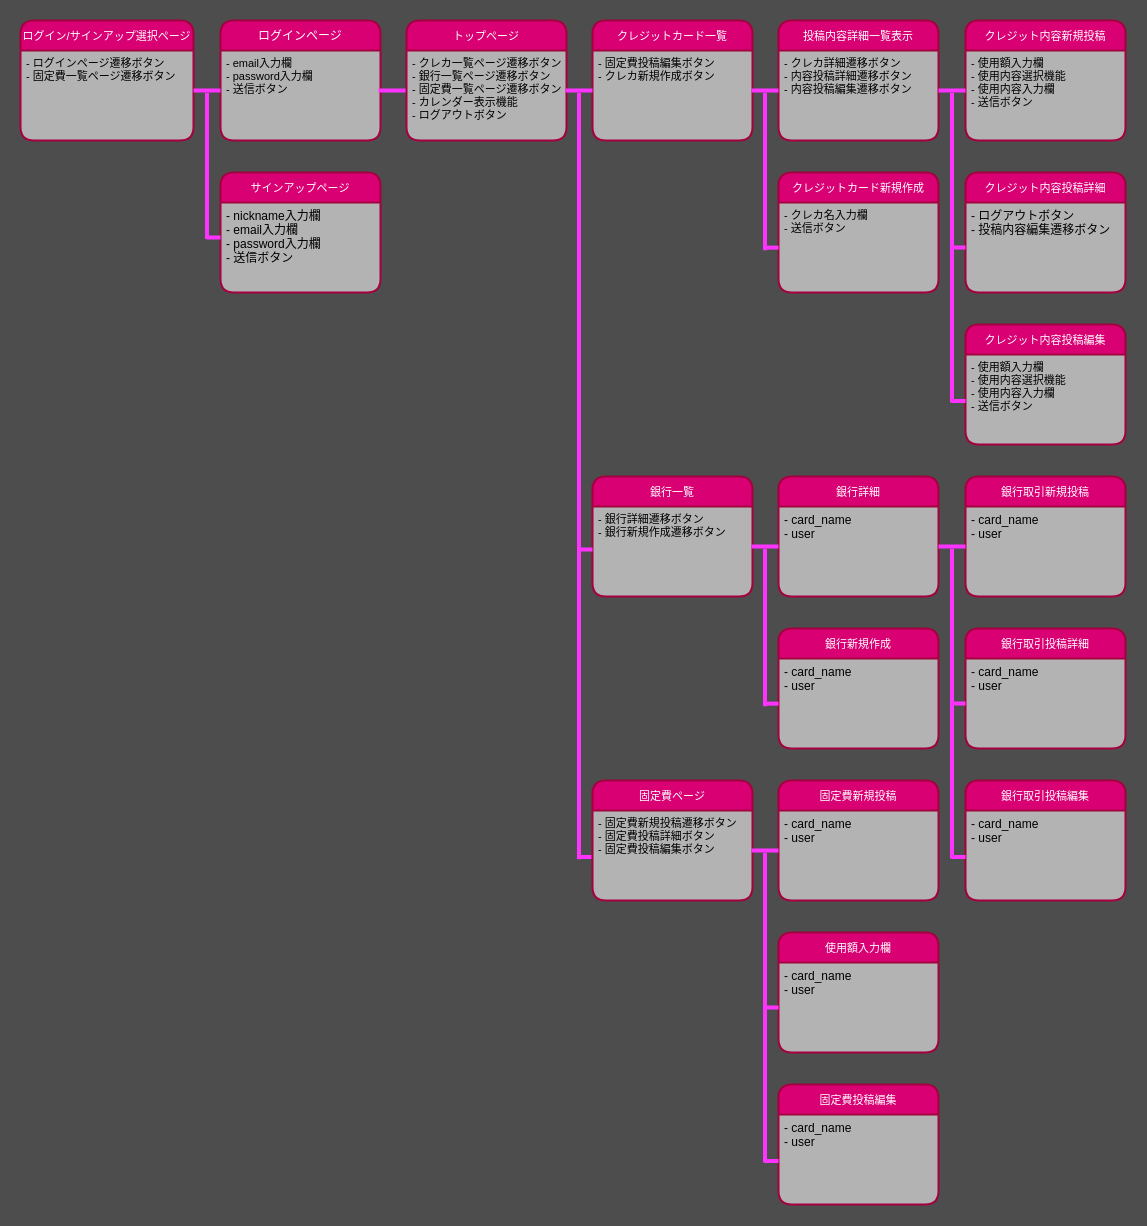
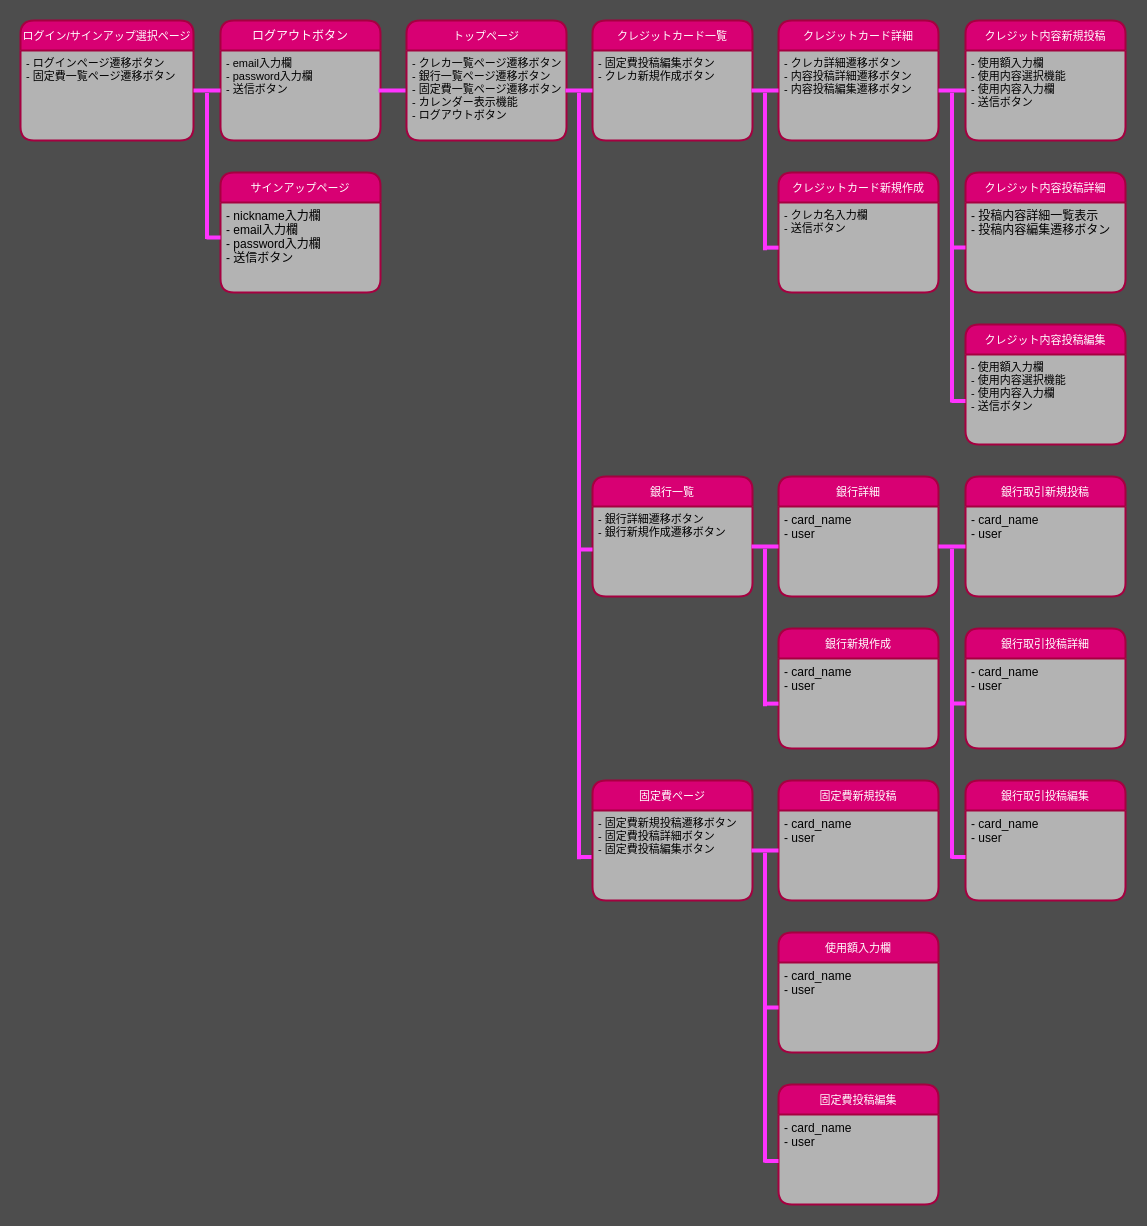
- <mxCell id="4" value="ログインページ" style="swimlane;childLayout=stackLayout;horizontal=1;startSize=30;horizontalStack=0;rounded=1;fontSize=12;fontStyle=0;strokeWidth=2;resizeParent=0;resizeLast=1;shadow=0;dashed=0;align=center;fillColor=#d80073;fontColor=#ffffff;strokeColor=#A50040;swimlaneFillColor=#B3B3B3;" parent="1" vertex="1"><mxGeometry x="220" y="20" width="160" height="120" as="geometry" /></mxCell>
+ <mxCell id="4" value="ログアウトボタン" style="swimlane;childLayout=stackLayout;horizontal=1;startSize=30;horizontalStack=0;rounded=1;fontSize=12;fontStyle=0;strokeWidth=2;resizeParent=0;resizeLast=1;shadow=0;dashed=0;align=center;fillColor=#d80073;fontColor=#ffffff;strokeColor=#A50040;swimlaneFillColor=#B3B3B3;" parent="1" vertex="1"><mxGeometry x="220" y="20" width="160" height="120" as="geometry" /></mxCell>
- <mxCell id="12" value="投稿内容詳細一覧表示" style="swimlane;childLayout=stackLayout;horizontal=1;startSize=30;horizontalStack=0;rounded=1;fontSize=11;fontStyle=0;strokeWidth=2;resizeParent=0;resizeLast=1;shadow=0;dashed=0;align=center;fillColor=#d80073;fontColor=#ffffff;strokeColor=#A50040;swimlaneFillColor=#B3B3B3;" parent="1" vertex="1"><mxGeometry x="778" y="20" width="160" height="120" as="geometry" /></mxCell>
+ <mxCell id="12" value="クレジットカード詳細" style="swimlane;childLayout=stackLayout;horizontal=1;startSize=30;horizontalStack=0;rounded=1;fontSize=11;fontStyle=0;strokeWidth=2;resizeParent=0;resizeLast=1;shadow=0;dashed=0;align=center;fillColor=#d80073;fontColor=#ffffff;strokeColor=#A50040;swimlaneFillColor=#B3B3B3;" parent="1" vertex="1"><mxGeometry x="778" y="20" width="160" height="120" as="geometry" /></mxCell>
- <mxCell id="34" value="- ログアウトボタン&#10;- 投稿内容編集遷移ボタン" style="align=left;strokeColor=none;fillColor=none;spacingLeft=4;fontSize=12;verticalAlign=top;resizable=0;rotatable=0;part=1;" vertex="1" parent="33"><mxGeometry y="30" width="160" height="90" as="geometry" /></mxCell>
+ <mxCell id="34" value="- 投稿内容詳細一覧表示&#10;- 投稿内容編集遷移ボタン" style="align=left;strokeColor=none;fillColor=none;spacingLeft=4;fontSize=12;verticalAlign=top;resizable=0;rotatable=0;part=1;" vertex="1" parent="33"><mxGeometry y="30" width="160" height="90" as="geometry" /></mxCell>
